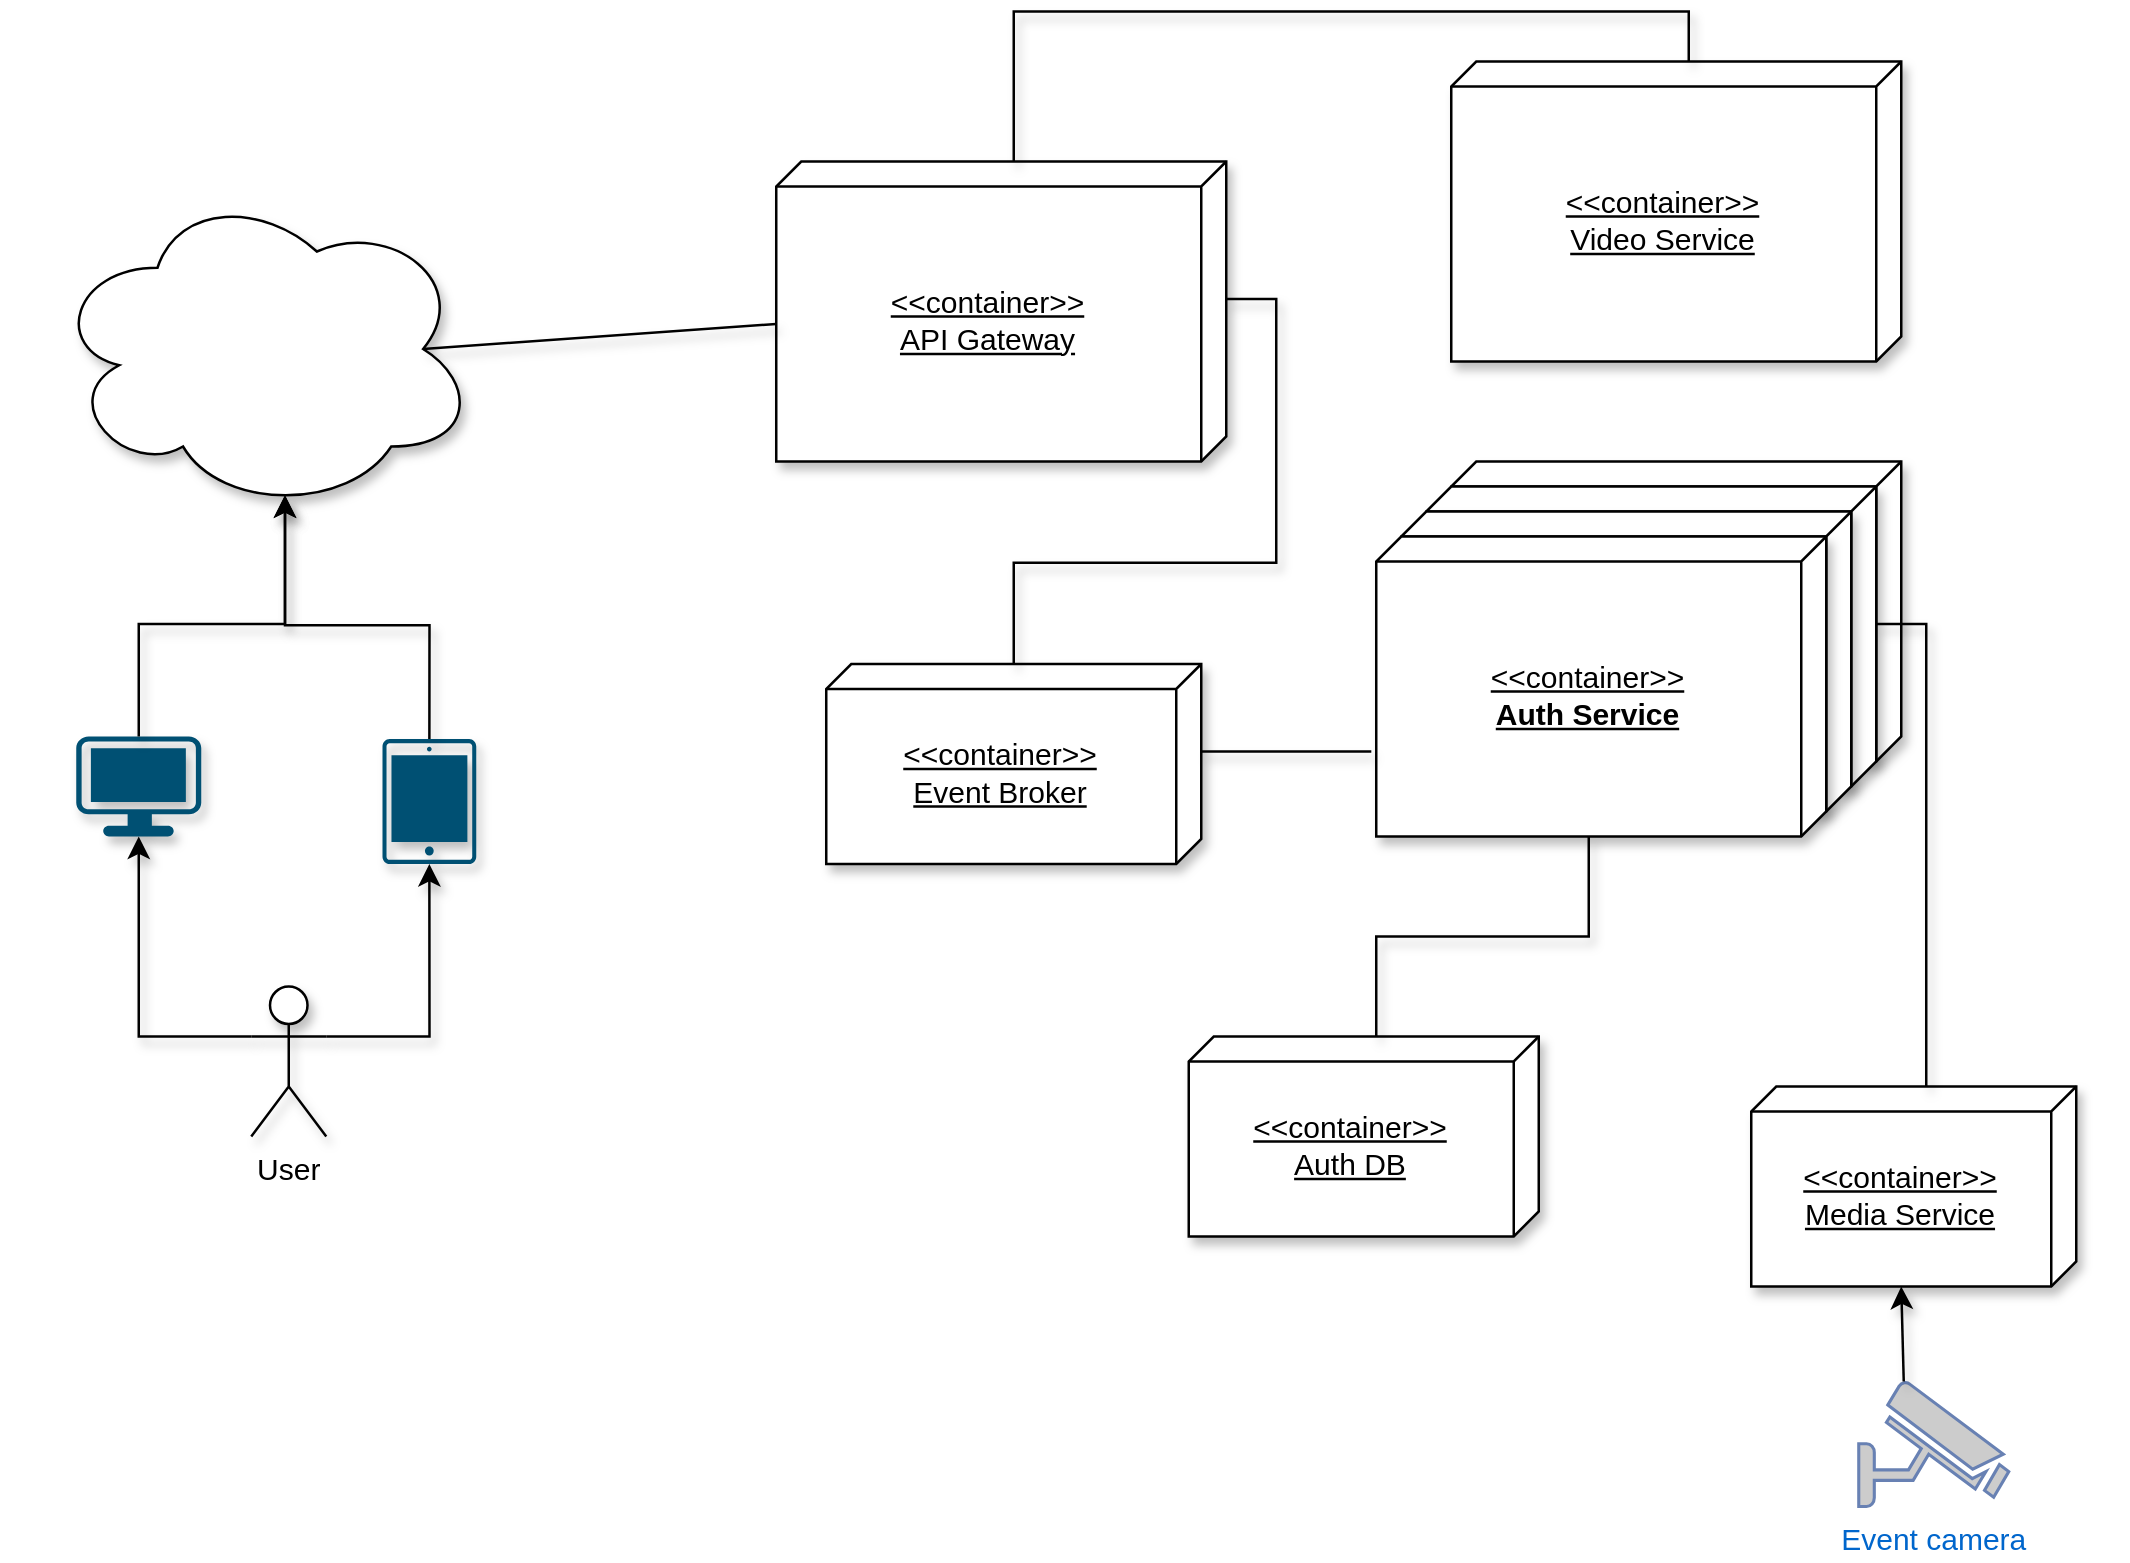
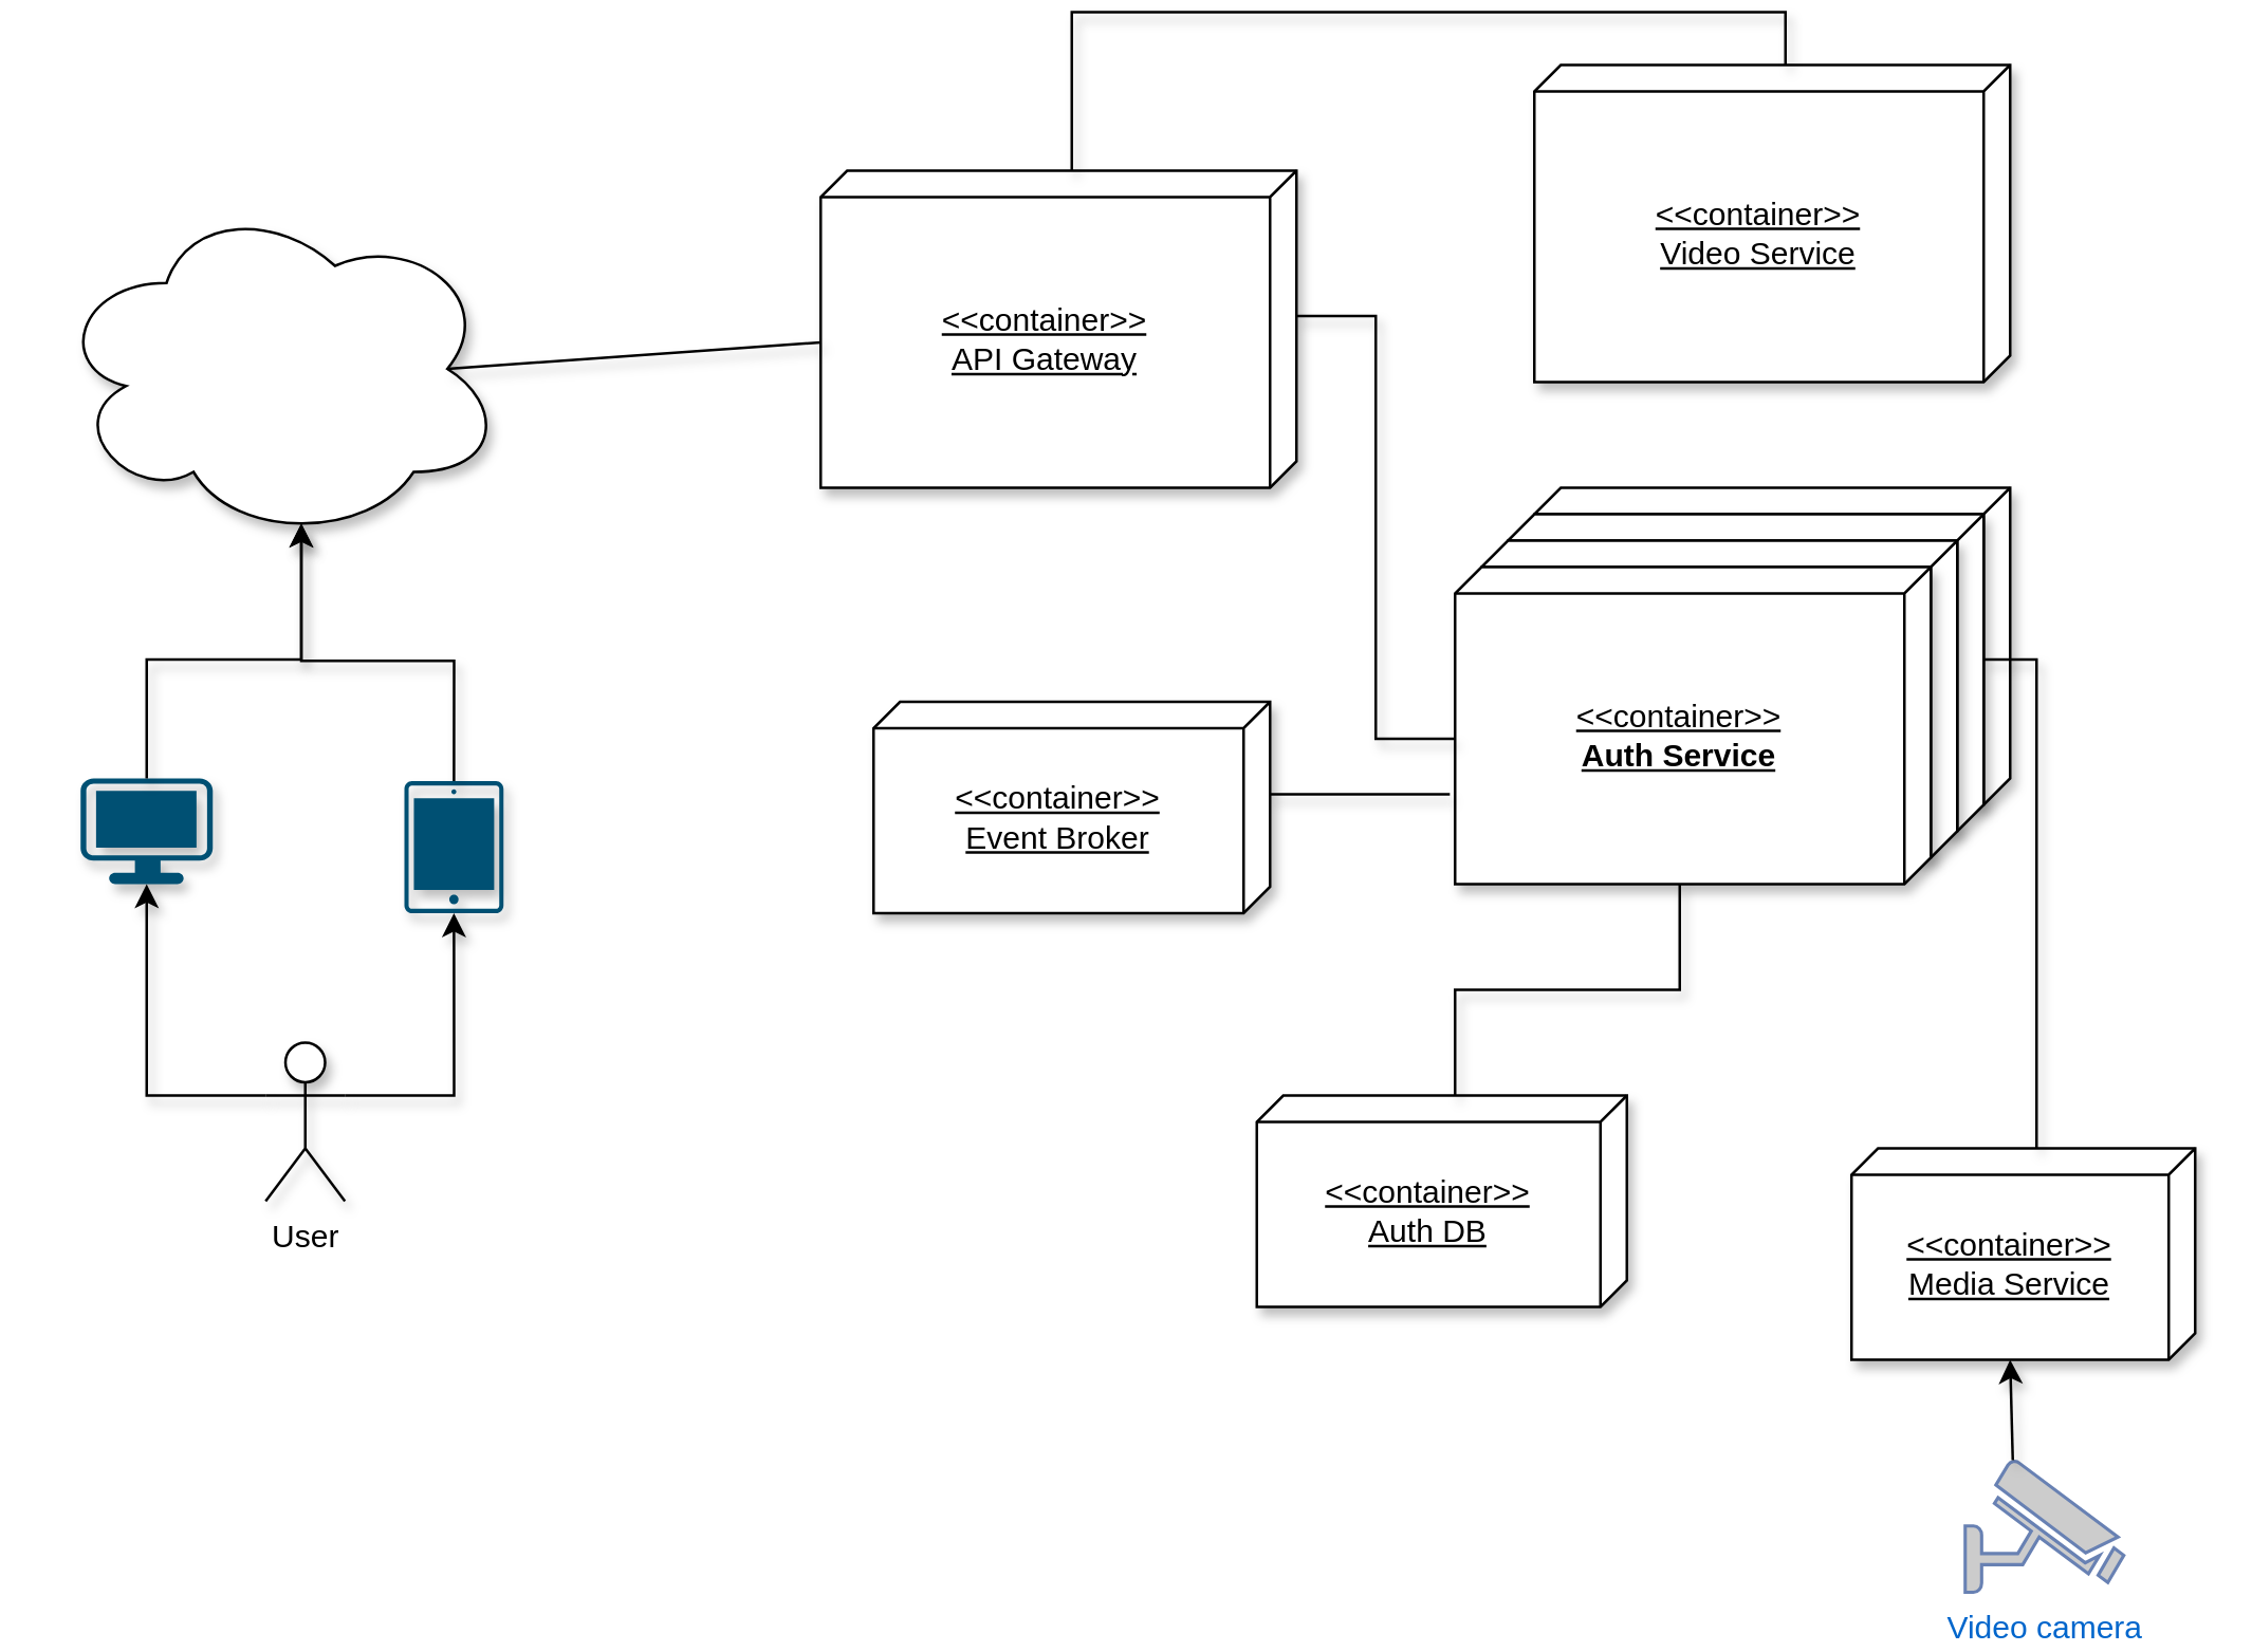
- <mxCell id="13" style="edgeStyle=orthogonalEdgeStyle;rounded=0;orthogonalLoop=1;jettySize=auto;html=1;exitX=0;exitY=0;exitDx=55;exitDy=0;exitPerimeter=0;endArrow=none;endFill=0;shadow=1;" edge="1" parent="1" source="2" target="10"><mxGeometry relative="1" as="geometry" /></mxCell>
+ <mxCell id="13" style="edgeStyle=orthogonalEdgeStyle;rounded=0;orthogonalLoop=1;jettySize=auto;html=1;exitX=0;exitY=0;exitDx=55;exitDy=0;exitPerimeter=0;entryX=0;entryY=0;entryDx=65;entryDy=180;entryPerimeter=0;endArrow=none;endFill=0;shadow=1;" edge="1" parent="1" source="2" target="7"><mxGeometry relative="1" as="geometry" /></mxCell>
- <mxCell id="21" value="Event camera" style="fontColor=#0066CC;verticalAlign=top;verticalLabelPosition=bottom;labelPosition=center;align=center;html=1;outlineConnect=0;fillColor=#CCCCCC;strokeColor=#6881B3;gradientColor=none;gradientDirection=north;strokeWidth=2;shape=mxgraph.networks.security_camera;" vertex="1" parent="1"><mxGeometry x="743" y="548" width="60" height="50" as="geometry" /></mxCell>
+ <mxCell id="21" value="Video camera" style="fontColor=#0066CC;verticalAlign=top;verticalLabelPosition=bottom;labelPosition=center;align=center;html=1;outlineConnect=0;fillColor=#CCCCCC;strokeColor=#6881B3;gradientColor=none;gradientDirection=north;strokeWidth=2;shape=mxgraph.networks.security_camera;" vertex="1" parent="1"><mxGeometry x="743" y="548" width="60" height="50" as="geometry" /></mxCell>
